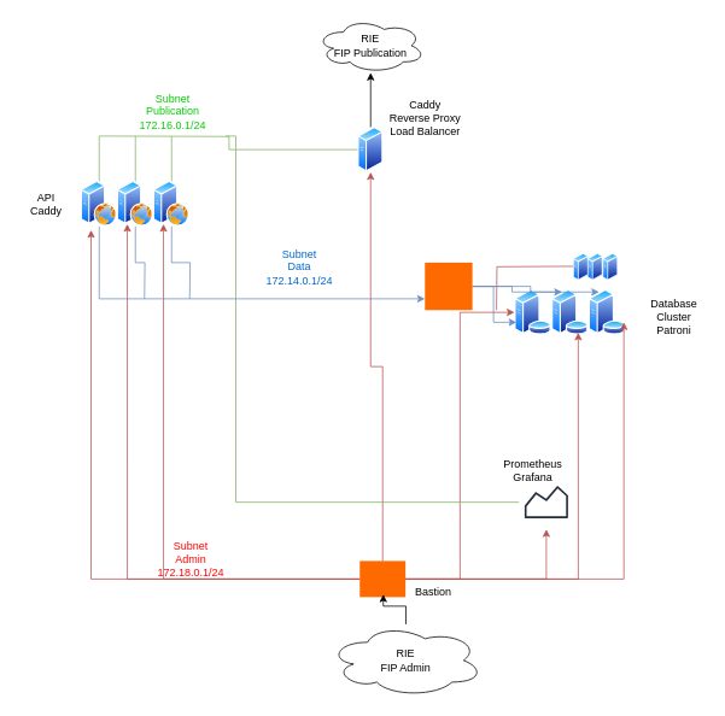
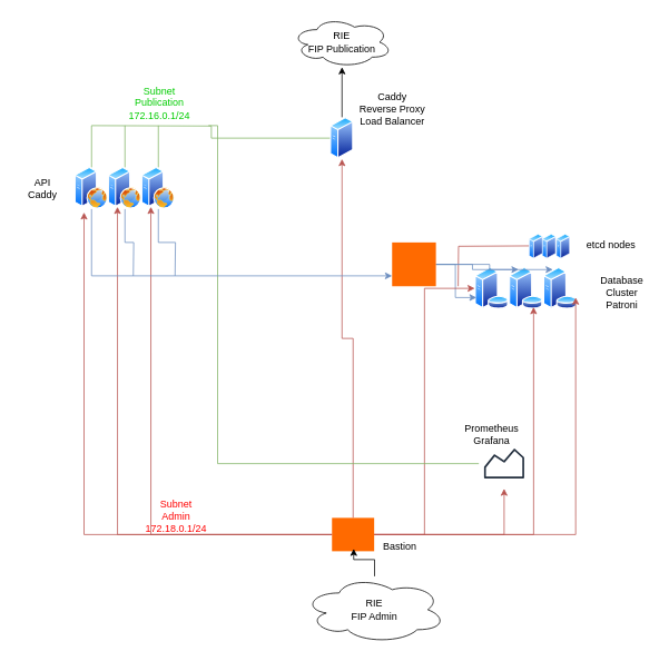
+ <mxCell id="25" value="etcd nodes" style="text;html=1;align=center;verticalAlign=middle;resizable=0;points=[];autosize=1;strokeColor=none;fillColor=none;" vertex="1" parent="1"><mxGeometry x="691" y="278" width="80" height="30" as="geometry" /></mxCell>
- <mxCell id="47" value="&lt;div&gt;Subnet&lt;/div&gt;&lt;div&gt;Data&lt;/div&gt;&lt;div&gt;172.14.0.1/24&lt;br&gt;&lt;/div&gt;" style="text;html=1;align=center;verticalAlign=middle;resizable=0;points=[];autosize=1;strokeColor=none;fillColor=none;fontColor=#0066CC;" vertex="1" parent="1"><mxGeometry x="280" y="265" width="100" height="60" as="geometry" /></mxCell>
